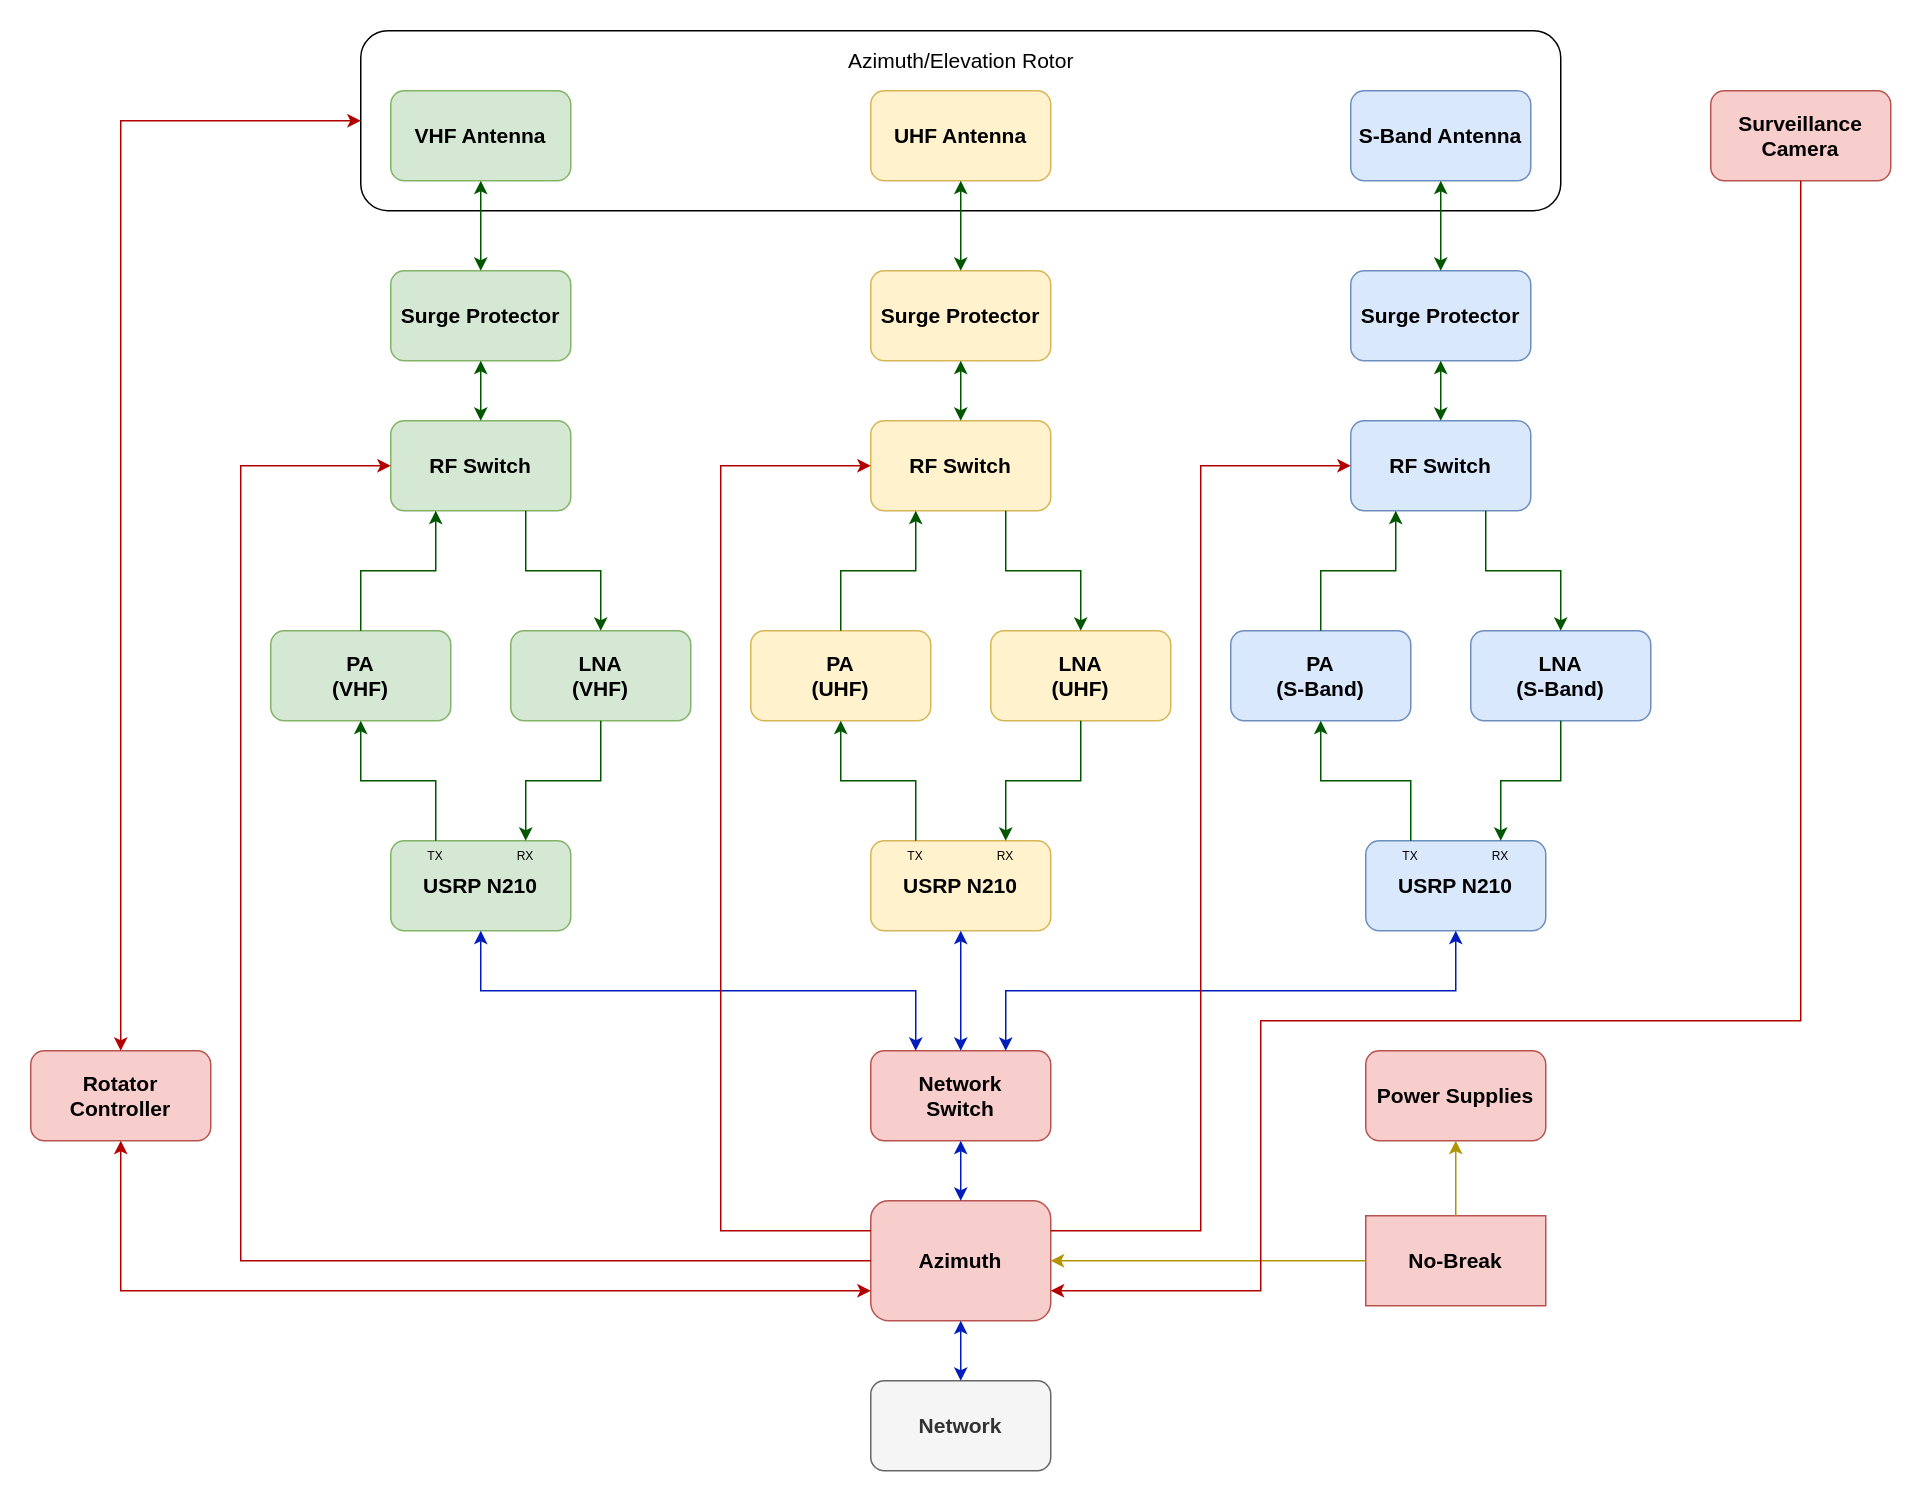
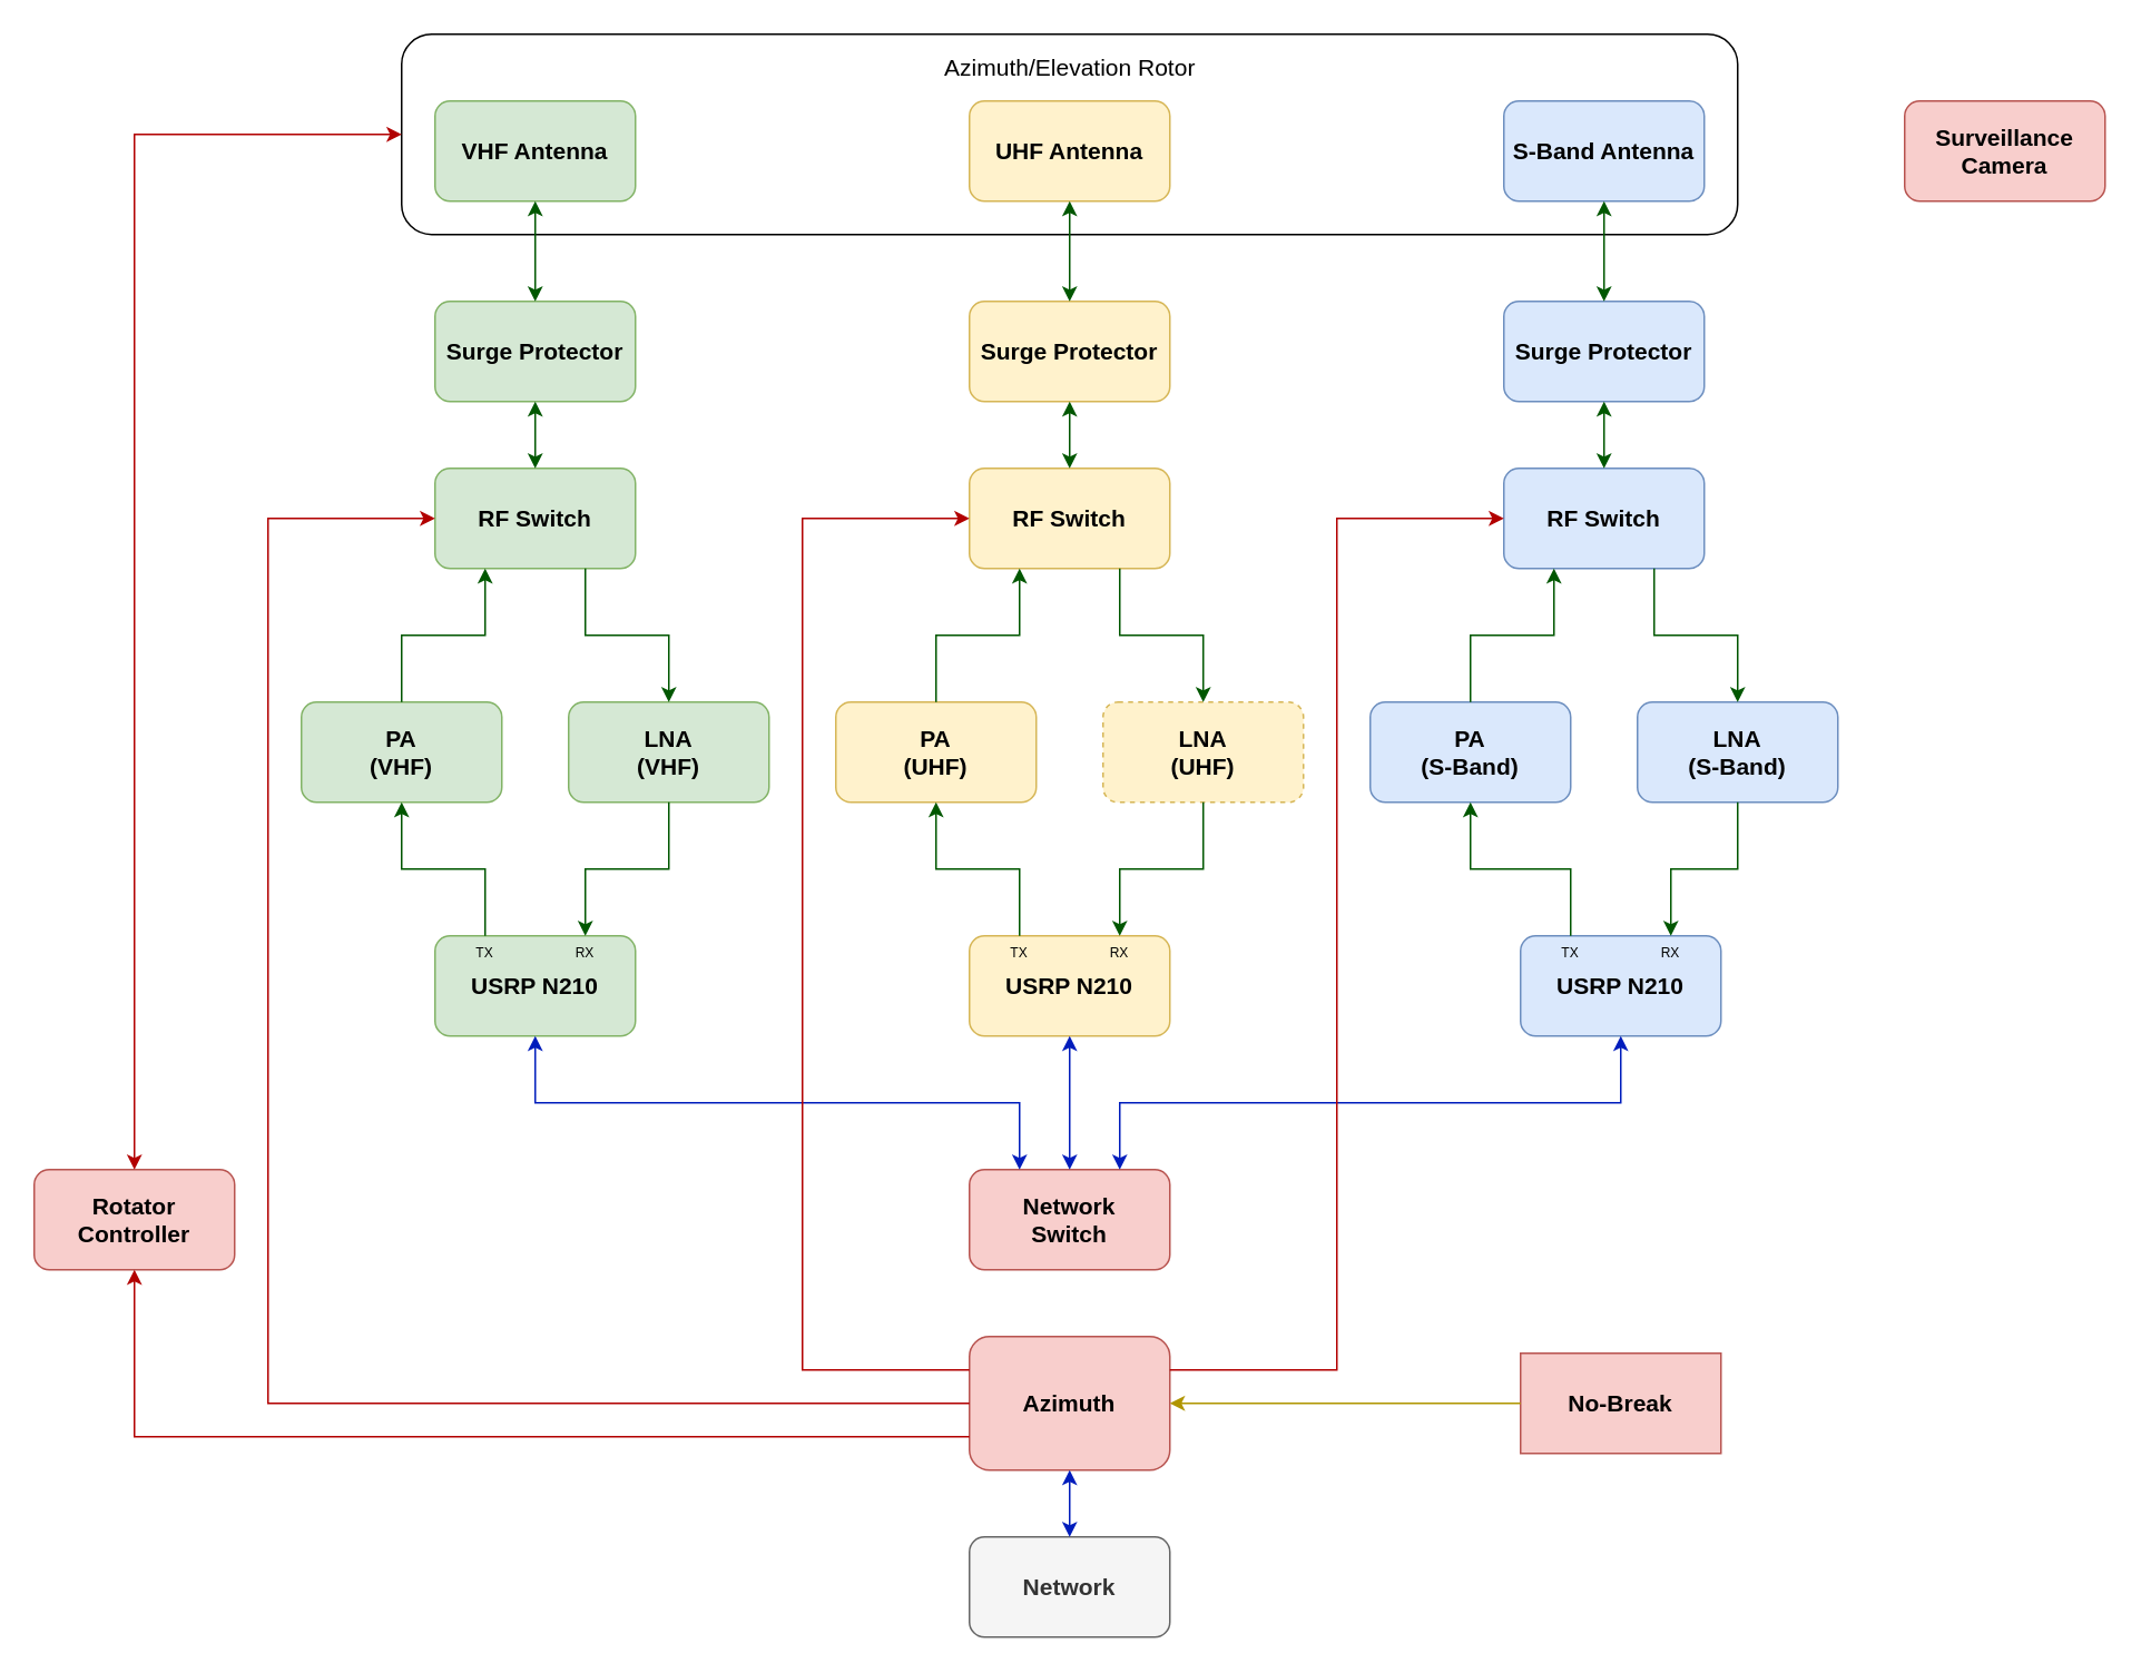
- <mxCell id="44" value="LNA&lt;br&gt;&lt;div&gt;(UHF)&lt;/div&gt;" style="rounded=1;whiteSpace=wrap;html=1;fontStyle=1;fontSize=14;fillColor=#fff2cc;strokeColor=#d6b656;" parent="1" vertex="1"><mxGeometry x="660" y="420" width="120" height="60" as="geometry" /></mxCell>
+ <mxCell id="44" value="LNA&lt;br&gt;&lt;div&gt;(UHF)&lt;/div&gt;" style="rounded=1;whiteSpace=wrap;html=1;fontStyle=1;fontSize=14;fillColor=#fff2cc;strokeColor=#d6b656;dashed=1;" parent="1" vertex="1"><mxGeometry x="660" y="420" width="120" height="60" as="geometry" /></mxCell>
- <mxCell id="65" value="" style="endArrow=classic;html=1;rounded=0;exitX=0.5;exitY=1;exitDx=0;exitDy=0;entryX=1;entryY=0.75;entryDx=0;entryDy=0;fillColor=#e51400;strokeColor=#B20000;" parent="1" source="17" target="20" edge="1"><mxGeometry width="50" height="50" relative="1" as="geometry"><mxPoint x="1310" y="260" as="sourcePoint" /><mxPoint x="1360" y="210" as="targetPoint" /><Array as="points"><mxPoint x="1200" y="680" /><mxPoint x="840" y="680" /><mxPoint x="840" y="860" /></Array></mxGeometry></mxCell>
- <mxCell id="24" value="Power Supplies" style="rounded=1;whiteSpace=wrap;html=1;fontStyle=1;fontSize=14;fillColor=#f8cecc;strokeColor=#b85450;" parent="1" vertex="1"><mxGeometry x="910" y="700" width="120" height="60" as="geometry" /></mxCell>
- <mxCell id="56" value="" style="endArrow=classic;startArrow=classic;html=1;rounded=0;exitX=0.5;exitY=0;exitDx=0;exitDy=0;entryX=0.5;entryY=1;entryDx=0;entryDy=0;fillColor=#0050ef;strokeColor=#001DBC;" parent="1" source="20" target="22" edge="1"><mxGeometry width="50" height="50" relative="1" as="geometry"><mxPoint x="420" y="800" as="sourcePoint" /><mxPoint x="470" y="750" as="targetPoint" /></mxGeometry></mxCell>
- <mxCell id="64" value="" style="endArrow=classic;html=1;rounded=0;exitX=0.5;exitY=0;exitDx=0;exitDy=0;entryX=0.5;entryY=1;entryDx=0;entryDy=0;fillColor=#e3c800;strokeColor=#B09500;" parent="1" source="23" target="24" edge="1"><mxGeometry width="50" height="50" relative="1" as="geometry"><mxPoint x="1110" y="720" as="sourcePoint" /><mxPoint x="1160" y="670" as="targetPoint" /></mxGeometry></mxCell>
- <mxCell id="58" value="" style="endArrow=classic;startArrow=classic;html=1;rounded=0;entryX=0;entryY=0.75;entryDx=0;entryDy=0;exitX=0.5;exitY=1;exitDx=0;exitDy=0;fillColor=#e51400;strokeColor=#B20000;" parent="1" source="19" target="20" edge="1"><mxGeometry width="50" height="50" relative="1" as="geometry"><mxPoint x="280" y="830" as="sourcePoint" /><mxPoint x="330" y="780" as="targetPoint" /><Array as="points"><mxPoint x="80" y="860" /></Array></mxGeometry></mxCell>
+ <mxCell id="58" value="" style="endArrow=none;startArrow=classic;html=1;rounded=0;entryX=0;entryY=0.75;entryDx=0;entryDy=0;exitX=0.5;exitY=1;exitDx=0;exitDy=0;fillColor=#e51400;strokeColor=#B20000;" parent="1" source="19" target="20" edge="1"><mxGeometry width="50" height="50" relative="1" as="geometry"><mxPoint x="280" y="830" as="sourcePoint" /><mxPoint x="330" y="780" as="targetPoint" /><Array as="points"><mxPoint x="80" y="860" /></Array></mxGeometry></mxCell>
